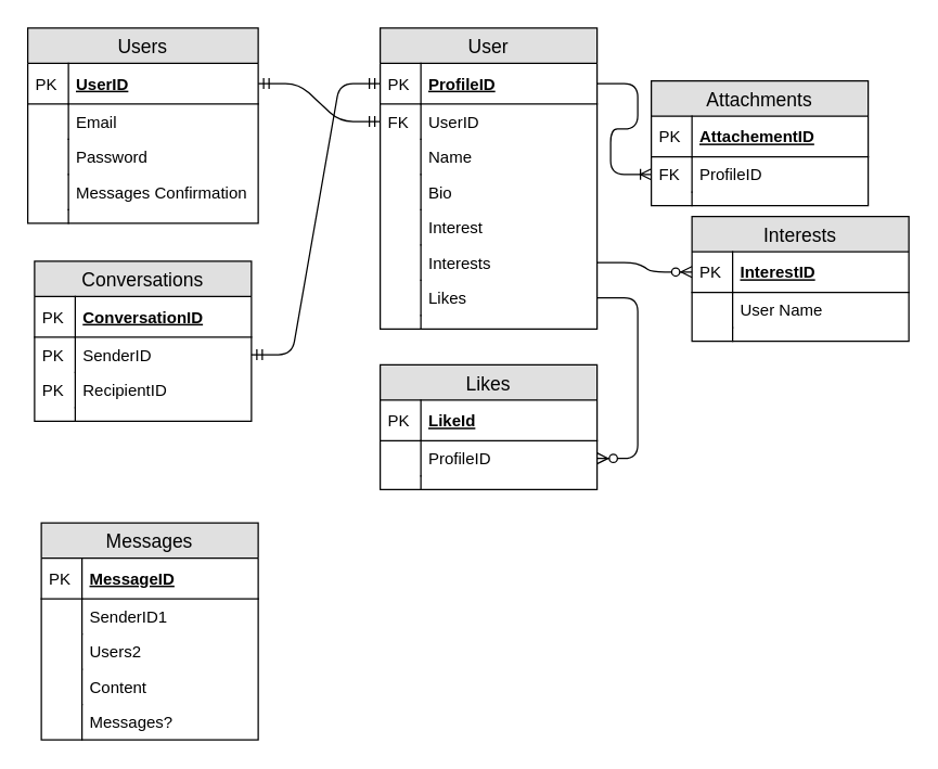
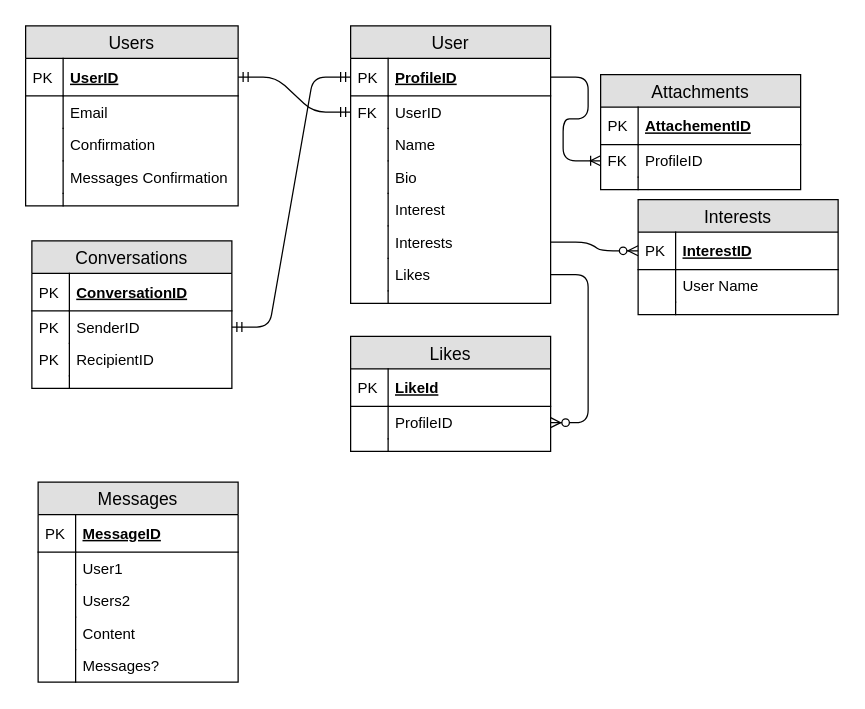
- <mxCell id="7" value="Password" style="shape=partialRectangle;top=0;left=0;right=0;bottom=0;align=left;verticalAlign=top;fillColor=none;spacingLeft=34;spacingRight=4;overflow=hidden;rotatable=0;points=[[0,0.5],[1,0.5]];portConstraint=eastwest;dropTarget=0;fontSize=12;" parent="2" vertex="1"><mxGeometry y="82" width="170" height="26" as="geometry" /></mxCell>
+ <mxCell id="7" value="Confirmation" style="shape=partialRectangle;top=0;left=0;right=0;bottom=0;align=left;verticalAlign=top;fillColor=none;spacingLeft=34;spacingRight=4;overflow=hidden;rotatable=0;points=[[0,0.5],[1,0.5]];portConstraint=eastwest;dropTarget=0;fontSize=12;" parent="2" vertex="1"><mxGeometry y="82" width="170" height="26" as="geometry" /></mxCell>
- <mxCell id="42" value="SenderID1" style="shape=partialRectangle;top=0;left=0;right=0;bottom=0;align=left;verticalAlign=top;fillColor=none;spacingLeft=34;spacingRight=4;overflow=hidden;rotatable=0;points=[[0,0.5],[1,0.5]];portConstraint=eastwest;dropTarget=0;fontSize=12;" parent="39" vertex="1"><mxGeometry y="56" width="160" height="26" as="geometry" /></mxCell>
+ <mxCell id="42" value="User1" style="shape=partialRectangle;top=0;left=0;right=0;bottom=0;align=left;verticalAlign=top;fillColor=none;spacingLeft=34;spacingRight=4;overflow=hidden;rotatable=0;points=[[0,0.5],[1,0.5]];portConstraint=eastwest;dropTarget=0;fontSize=12;" parent="39" vertex="1"><mxGeometry y="56" width="160" height="26" as="geometry" /></mxCell>
